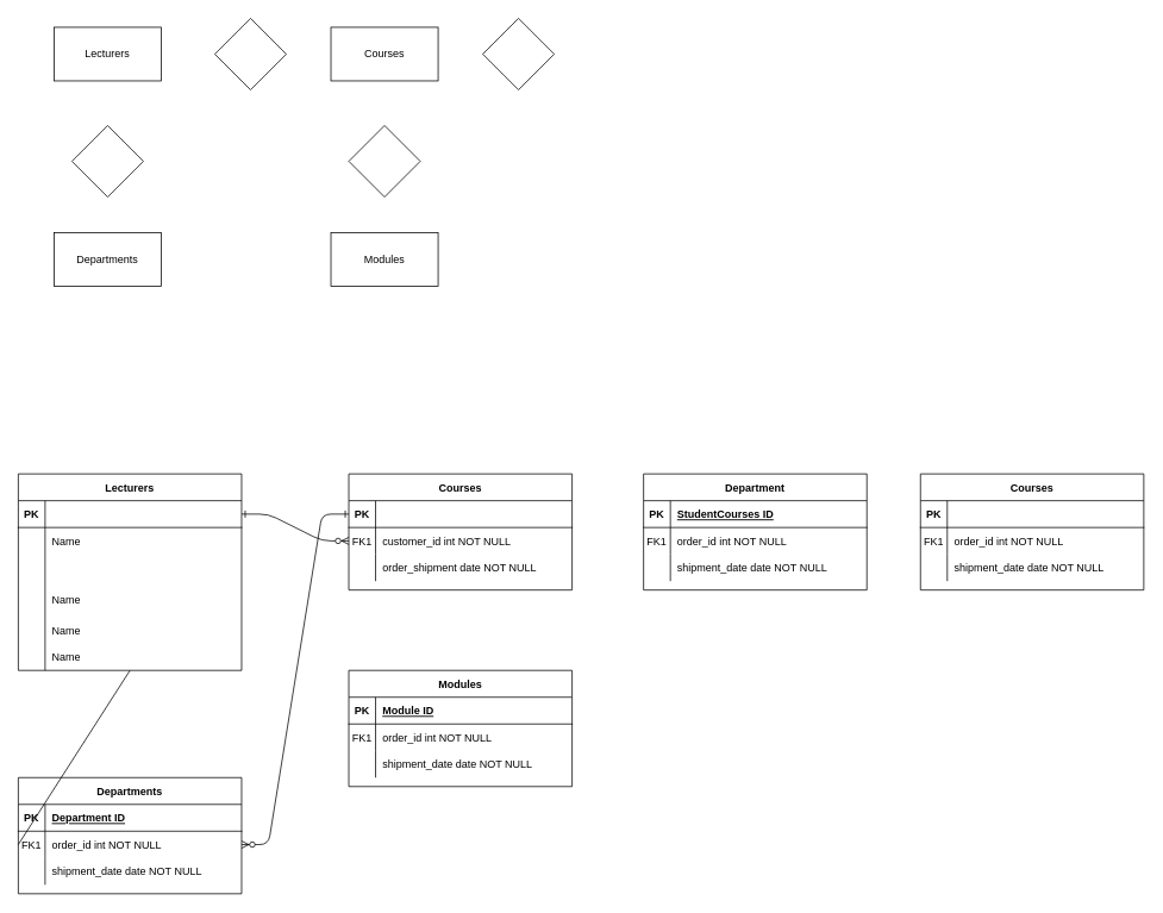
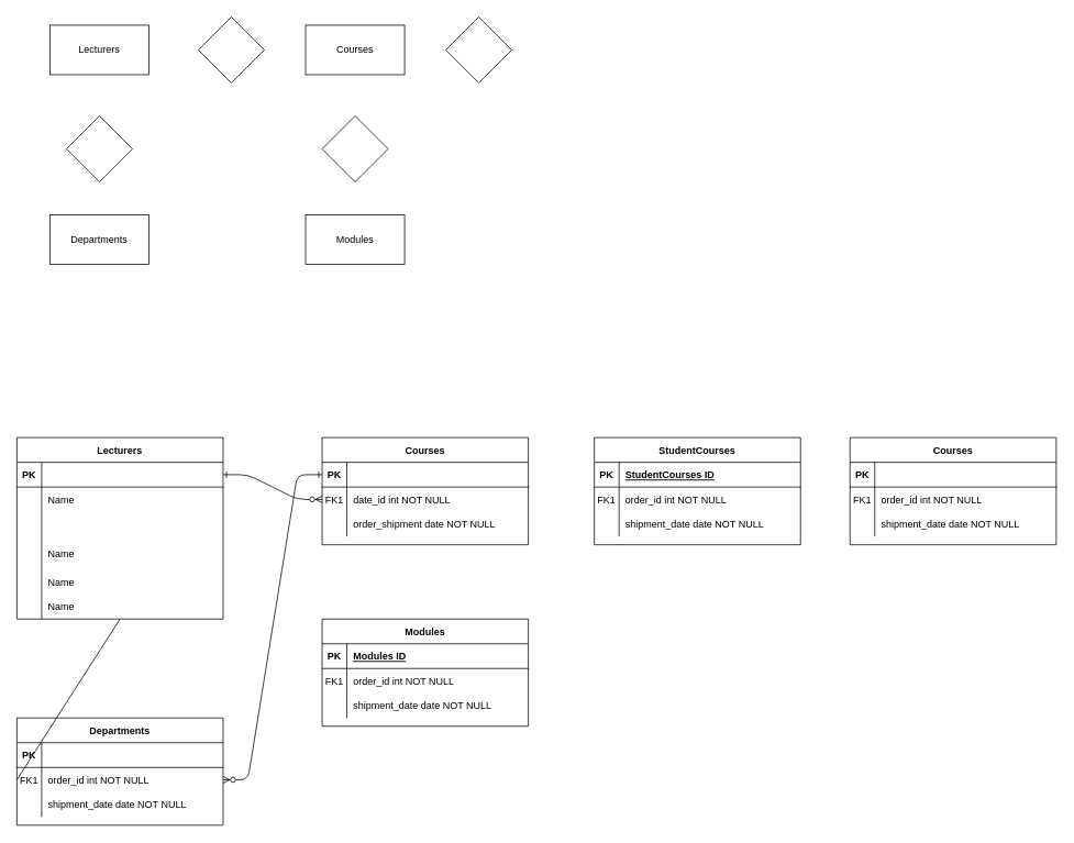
- <mxCell id="38" value="Department" style="shape=table;startSize=30;container=1;collapsible=1;childLayout=tableLayout;fixedRows=1;rowLines=0;fontStyle=1;align=center;resizeLast=1;" vertex="1" parent="1"><mxGeometry x="720" y="530" width="250" height="130" as="geometry" /></mxCell>
+ <mxCell id="38" value="StudentCourses" style="shape=table;startSize=30;container=1;collapsible=1;childLayout=tableLayout;fixedRows=1;rowLines=0;fontStyle=1;align=center;resizeLast=1;" vertex="1" parent="1"><mxGeometry x="720" y="530" width="250" height="130" as="geometry" /></mxCell>
- <mxCell id="9" value="customer_id int NOT NULL" style="shape=partialRectangle;overflow=hidden;connectable=0;fillColor=none;top=0;left=0;bottom=0;right=0;align=left;spacingLeft=6;" vertex="1" parent="7"><mxGeometry x="30" width="220" height="30" as="geometry"><mxRectangle width="220" height="30" as="alternateBounds" /></mxGeometry></mxCell>
+ <mxCell id="9" value="date_id int NOT NULL" style="shape=partialRectangle;overflow=hidden;connectable=0;fillColor=none;top=0;left=0;bottom=0;right=0;align=left;spacingLeft=6;" vertex="1" parent="7"><mxGeometry x="30" width="220" height="30" as="geometry"><mxRectangle width="220" height="30" as="alternateBounds" /></mxGeometry></mxCell>
- <mxCell id="60" value="Module ID" style="shape=partialRectangle;overflow=hidden;connectable=0;fillColor=none;top=0;left=0;bottom=0;right=0;align=left;spacingLeft=6;fontStyle=5;" vertex="1" parent="58"><mxGeometry x="30" width="220" height="30" as="geometry"><mxRectangle width="220" height="30" as="alternateBounds" /></mxGeometry></mxCell>
+ <mxCell id="60" value="Modules ID" style="shape=partialRectangle;overflow=hidden;connectable=0;fillColor=none;top=0;left=0;bottom=0;right=0;align=left;spacingLeft=6;fontStyle=5;" vertex="1" parent="58"><mxGeometry x="30" width="220" height="30" as="geometry"><mxRectangle width="220" height="30" as="alternateBounds" /></mxGeometry></mxCell>
- <mxCell id="16" value="Department ID" style="shape=partialRectangle;overflow=hidden;connectable=0;fillColor=none;top=0;left=0;bottom=0;right=0;align=left;spacingLeft=6;fontStyle=5;" vertex="1" parent="14"><mxGeometry x="30" width="220" height="30" as="geometry"><mxRectangle width="220" height="30" as="alternateBounds" /></mxGeometry></mxCell>
